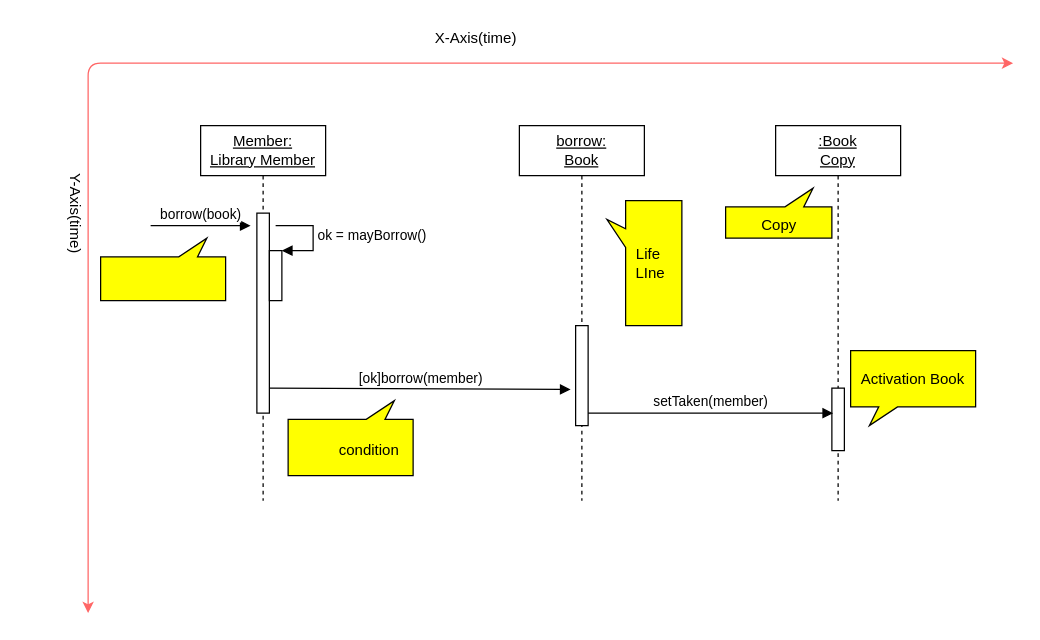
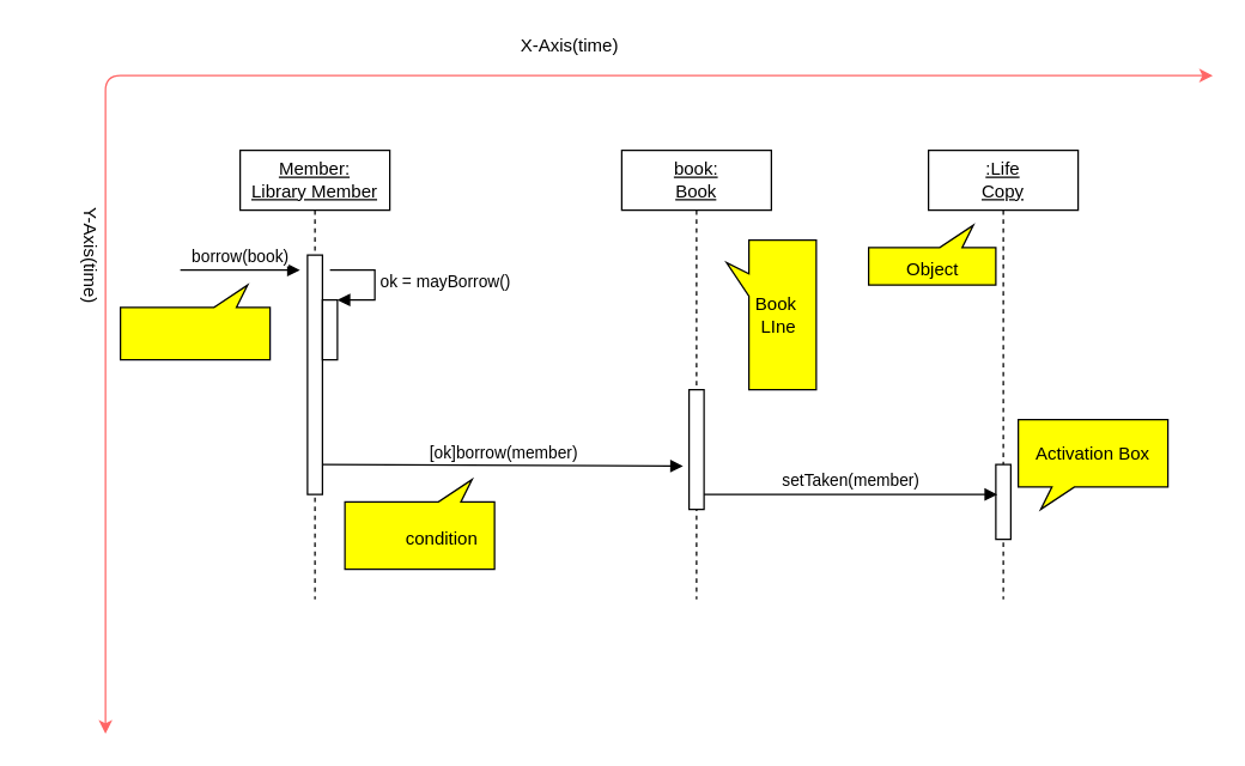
- <mxCell id="4" value="&lt;u&gt;borrow:&lt;br&gt;Book&lt;/u&gt;" style="shape=umlLifeline;perimeter=lifelinePerimeter;whiteSpace=wrap;html=1;container=1;collapsible=0;recursiveResize=0;outlineConnect=0;" vertex="1" parent="1"><mxGeometry x="415" y="100" width="100" height="300" as="geometry" /></mxCell>
+ <mxCell id="4" value="&lt;u&gt;book:&lt;br&gt;Book&lt;/u&gt;" style="shape=umlLifeline;perimeter=lifelinePerimeter;whiteSpace=wrap;html=1;container=1;collapsible=0;recursiveResize=0;outlineConnect=0;" vertex="1" parent="1"><mxGeometry x="415" y="100" width="100" height="300" as="geometry" /></mxCell>
- <mxCell id="5" value="&lt;u&gt;:Book&lt;br&gt;Copy&lt;/u&gt;" style="shape=umlLifeline;perimeter=lifelinePerimeter;whiteSpace=wrap;html=1;container=1;collapsible=0;recursiveResize=0;outlineConnect=0;" vertex="1" parent="1"><mxGeometry x="620" y="100" width="100" height="300" as="geometry" /></mxCell>
+ <mxCell id="5" value="&lt;u&gt;:Life&lt;br&gt;Copy&lt;/u&gt;" style="shape=umlLifeline;perimeter=lifelinePerimeter;whiteSpace=wrap;html=1;container=1;collapsible=0;recursiveResize=0;outlineConnect=0;" vertex="1" parent="1"><mxGeometry x="620" y="100" width="100" height="300" as="geometry" /></mxCell>
- <mxCell id="22" value="Copy" style="text;html=1;strokeColor=none;fillColor=none;align=center;verticalAlign=middle;whiteSpace=wrap;rounded=0;" vertex="1" parent="1"><mxGeometry x="602.5" y="170" width="40" height="20" as="geometry" /></mxCell>
+ <mxCell id="22" value="Object" style="text;html=1;strokeColor=none;fillColor=none;align=center;verticalAlign=middle;whiteSpace=wrap;rounded=0;" vertex="1" parent="1"><mxGeometry x="602.5" y="170" width="40" height="20" as="geometry" /></mxCell>
- <mxCell id="20" value="Life&amp;nbsp;&lt;br&gt;LIne" style="text;html=1;strokeColor=none;fillColor=none;align=center;verticalAlign=middle;whiteSpace=wrap;rounded=0;" vertex="1" parent="1"><mxGeometry x="500" y="200" width="40" height="20" as="geometry" /></mxCell>
+ <mxCell id="20" value="Book&amp;nbsp;&lt;br&gt;LIne" style="text;html=1;strokeColor=none;fillColor=none;align=center;verticalAlign=middle;whiteSpace=wrap;rounded=0;" vertex="1" parent="1"><mxGeometry x="500" y="200" width="40" height="20" as="geometry" /></mxCell>
- <mxCell id="23" value="Activation Book" style="whiteSpace=wrap;html=1;shape=mxgraph.basic.rectCallout;dx=30;dy=15;boundedLbl=1;fillColor=#FFFF00;" vertex="1" parent="1"><mxGeometry x="680" y="280" width="100" height="60" as="geometry" /></mxCell>
+ <mxCell id="23" value="Activation Box" style="whiteSpace=wrap;html=1;shape=mxgraph.basic.rectCallout;dx=30;dy=15;boundedLbl=1;fillColor=#FFFF00;" vertex="1" parent="1"><mxGeometry x="680" y="280" width="100" height="60" as="geometry" /></mxCell>
